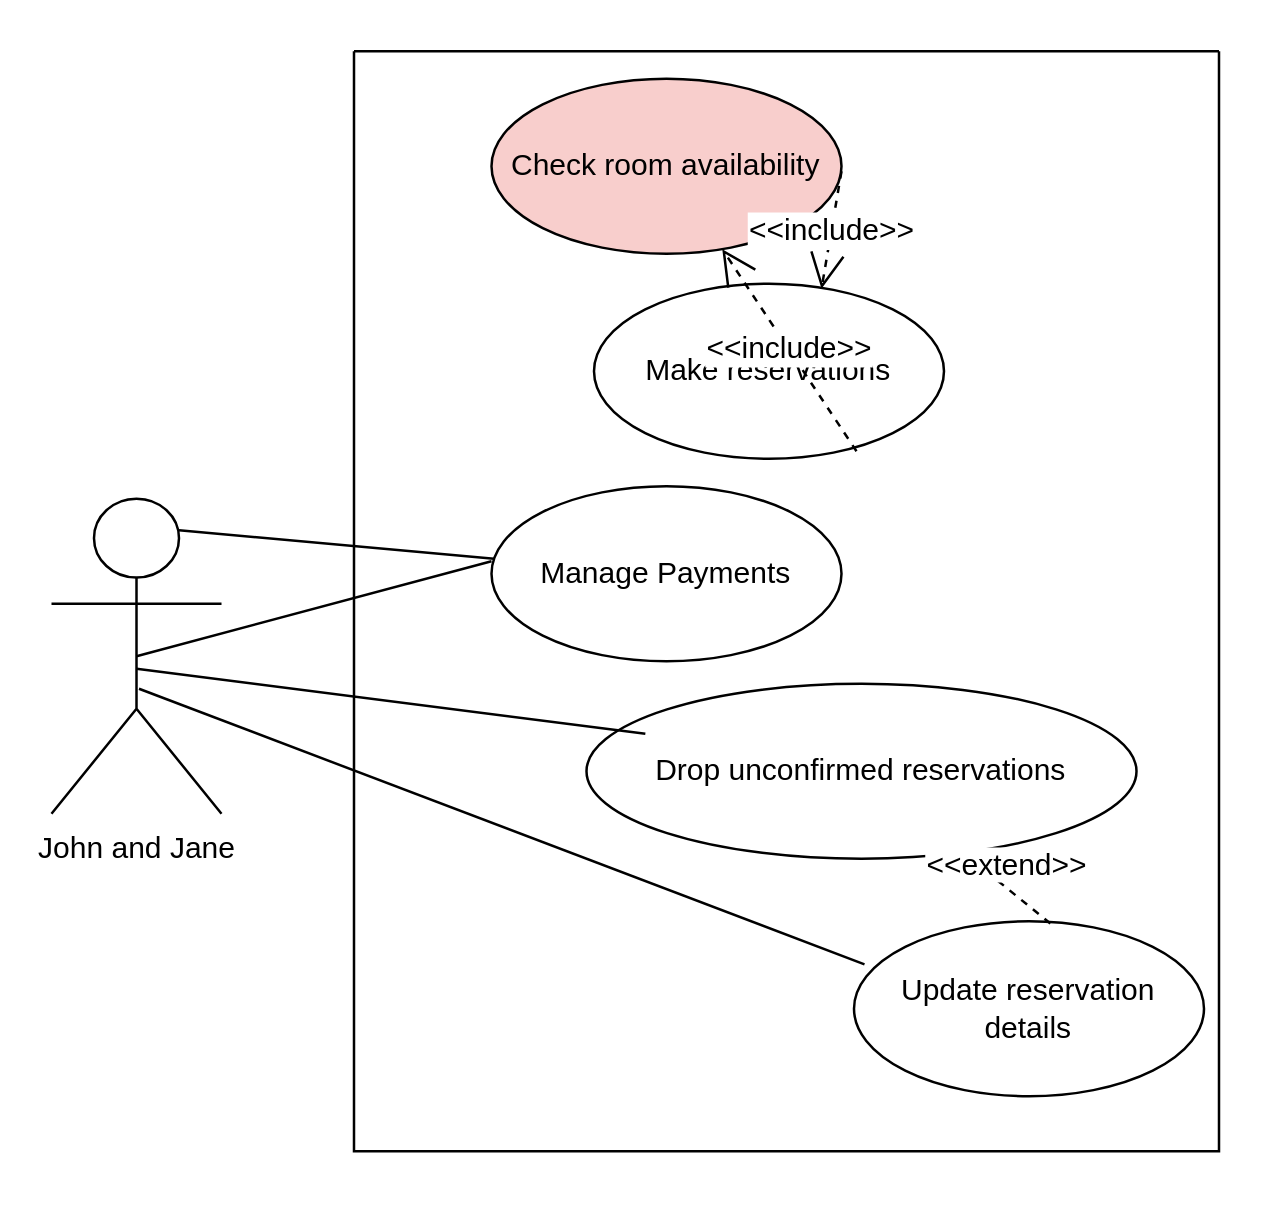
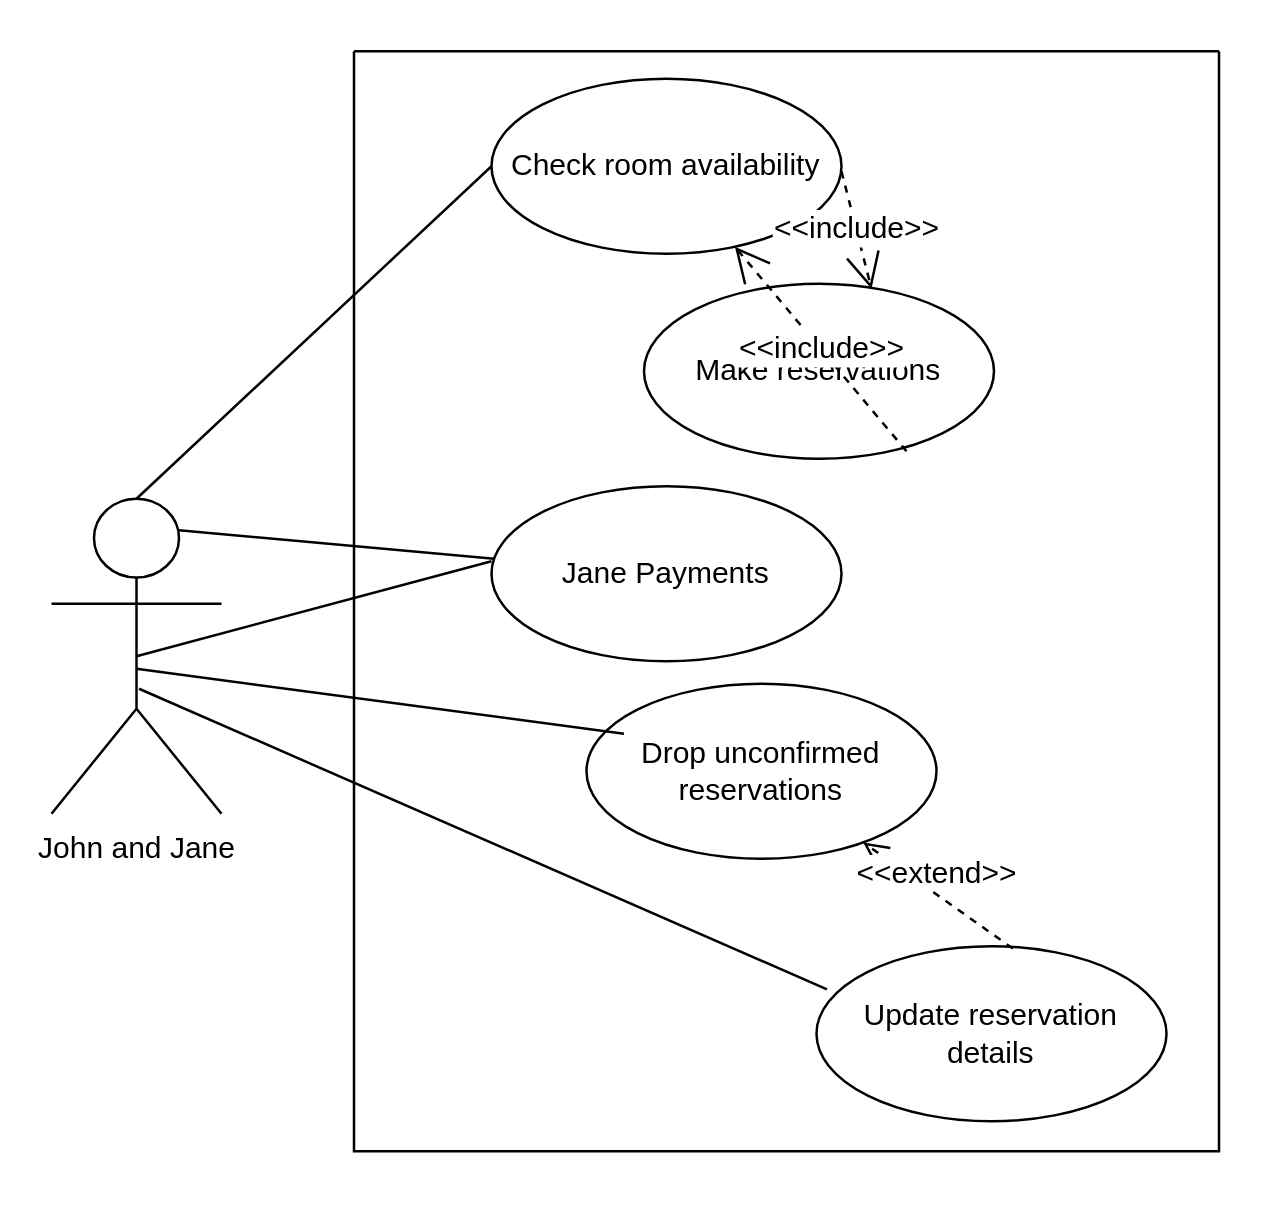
- <mxCell id="3" value="Check room availability" style="ellipse;whiteSpace=wrap;html=1;fillColor=#f8cecc;" vertex="1" parent="1"><mxGeometry x="196" y="31" width="140" height="70" as="geometry" /></mxCell>
+ <mxCell id="3" value="Check room availability" style="ellipse;whiteSpace=wrap;html=1;" vertex="1" parent="1"><mxGeometry x="196" y="31" width="140" height="70" as="geometry" /></mxCell>
- <mxCell id="8" value="Make reservations" style="ellipse;whiteSpace=wrap;html=1;" vertex="1" parent="5"><mxGeometry x="96" y="93" width="140" height="70" as="geometry" /></mxCell>
+ <mxCell id="8" value="Make reservations" style="ellipse;whiteSpace=wrap;html=1;" vertex="1" parent="5"><mxGeometry x="116" y="93" width="140" height="70" as="geometry" /></mxCell>
+ <mxCell id="10" value="" style="endArrow=none;html=1;rounded=0;fontSize=12;startSize=8;endSize=8;curved=1;entryX=0;entryY=0.5;entryDx=0;entryDy=0;exitX=0.5;exitY=0;exitDx=0;exitDy=0;exitPerimeter=0;" edge="1" parent="1" source="2" target="3"><mxGeometry width="50" height="50" relative="1" as="geometry"><mxPoint x="98" y="203" as="sourcePoint" /><mxPoint x="148" y="153" as="targetPoint" /></mxGeometry></mxCell>
- <mxCell id="4" value="Manage Payments" style="ellipse;whiteSpace=wrap;html=1;" vertex="1" parent="1"><mxGeometry x="196" y="194" width="140" height="70" as="geometry" /></mxCell>
+ <mxCell id="4" value="Jane Payments" style="ellipse;whiteSpace=wrap;html=1;" vertex="1" parent="1"><mxGeometry x="196" y="194" width="140" height="70" as="geometry" /></mxCell>
- <mxCell id="7" value="Drop unconfirmed reservations" style="ellipse;whiteSpace=wrap;html=1;" vertex="1" parent="5"><mxGeometry x="93" y="253" width="220" height="70" as="geometry" /></mxCell>
+ <mxCell id="7" value="Drop unconfirmed reservations" style="ellipse;whiteSpace=wrap;html=1;" vertex="1" parent="5"><mxGeometry x="93" y="253" width="140" height="70" as="geometry" /></mxCell>
- <mxCell id="6" value="Update reservation details" style="ellipse;whiteSpace=wrap;html=1;" vertex="1" parent="5"><mxGeometry x="200" y="348" width="140" height="70" as="geometry" /></mxCell>
+ <mxCell id="6" value="Update reservation details" style="ellipse;whiteSpace=wrap;html=1;" vertex="1" parent="5"><mxGeometry x="185" y="358" width="140" height="70" as="geometry" /></mxCell>
